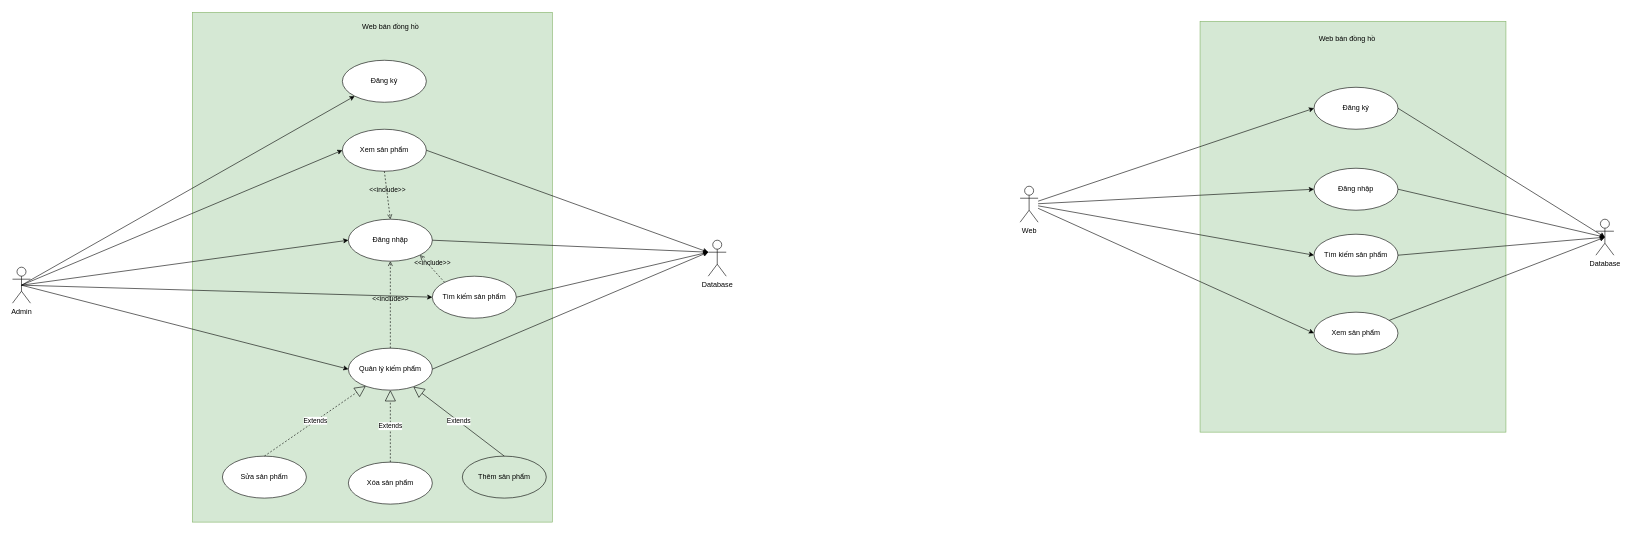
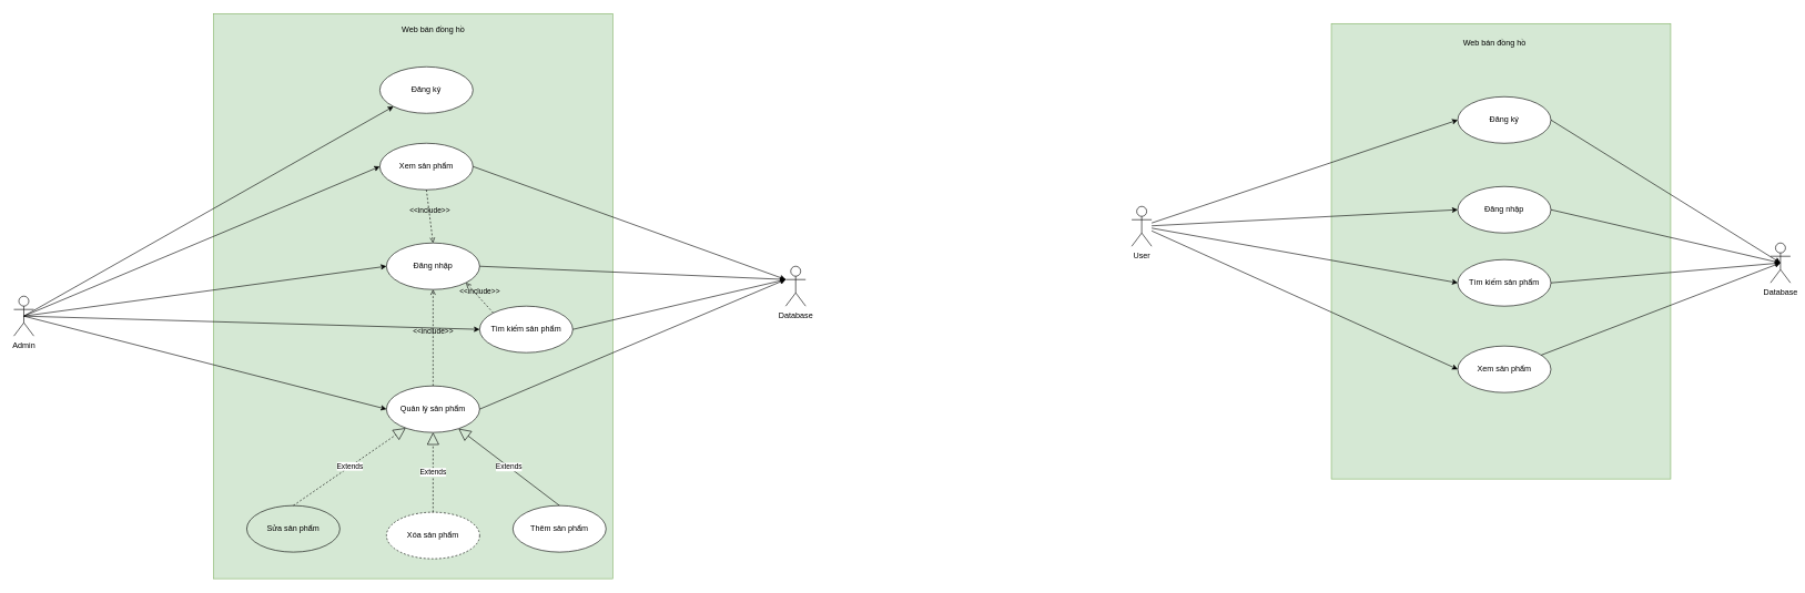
- <mxCell id="4" value="Web" style="shape=umlActor;verticalLabelPosition=bottom;verticalAlign=top;html=1;outlineConnect=0;" parent="1" vertex="1"><mxGeometry x="1700" y="310" width="30" height="60" as="geometry" /></mxCell>
+ <mxCell id="4" value="User" style="shape=umlActor;verticalLabelPosition=bottom;verticalAlign=top;html=1;outlineConnect=0;" parent="1" vertex="1"><mxGeometry x="1700" y="310" width="30" height="60" as="geometry" /></mxCell>
- <mxCell id="36" value="Quản lý kiếm phẩm" style="ellipse;whiteSpace=wrap;html=1;" parent="1" vertex="1"><mxGeometry x="580" y="580" width="140" height="70" as="geometry" /></mxCell>
+ <mxCell id="36" value="Quản lý sản phẩm" style="ellipse;whiteSpace=wrap;html=1;" parent="1" vertex="1"><mxGeometry x="580" y="580" width="140" height="70" as="geometry" /></mxCell>
- <mxCell id="24" value="Sửa sản phẩm" style="ellipse;whiteSpace=wrap;html=1;" parent="1" vertex="1"><mxGeometry x="370" y="760" width="140" height="70" as="geometry" /></mxCell>
+ <mxCell id="24" value="Sửa sản phẩm" style="ellipse;whiteSpace=wrap;html=1;fillColor=#d5e8d4;" parent="1" vertex="1"><mxGeometry x="370" y="760" width="140" height="70" as="geometry" /></mxCell>
- <mxCell id="25" value="Thêm sản phẩm" style="ellipse;whiteSpace=wrap;html=1;fillColor=#d5e8d4;" parent="1" vertex="1"><mxGeometry x="770" y="760" width="140" height="70" as="geometry" /></mxCell>
+ <mxCell id="25" value="Thêm sản phẩm" style="ellipse;whiteSpace=wrap;html=1;" parent="1" vertex="1"><mxGeometry x="770" y="760" width="140" height="70" as="geometry" /></mxCell>
- <mxCell id="23" value="Xóa sản phẩm" style="ellipse;whiteSpace=wrap;html=1;" parent="1" vertex="1"><mxGeometry x="580" y="770" width="140" height="70" as="geometry" /></mxCell>
+ <mxCell id="23" value="Xóa sản phẩm" style="ellipse;whiteSpace=wrap;html=1;dashed=1;" parent="1" vertex="1"><mxGeometry x="580" y="770" width="140" height="70" as="geometry" /></mxCell>
